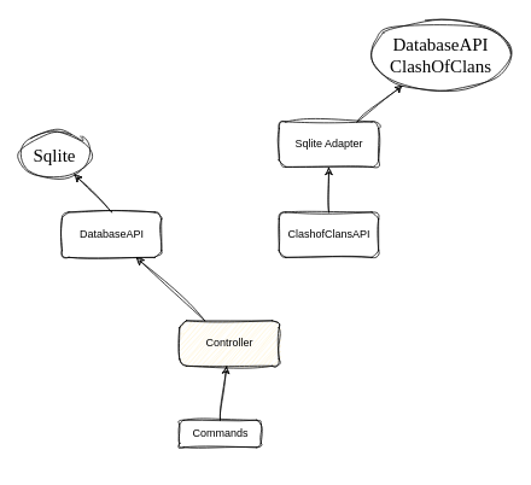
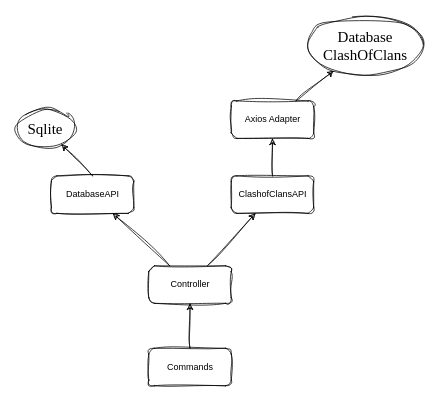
- <mxCell id="13" value="DatabaseAPI&lt;br&gt;ClashOfClans" style="ellipse;whiteSpace=wrap;html=1;rounded=1;sketch=1;hachureGap=4;jiggle=2;curveFitting=1;fontFamily=Architects Daughter;fontSource=https%3A%2F%2Ffonts.googleapis.com%2Fcss%3Ffamily%3DArchitects%2BDaughter;fontSize=20;" vertex="1" parent="1"><mxGeometry x="409" y="20" width="156" height="80" as="geometry" /></mxCell>
+ <mxCell id="13" value="Database&lt;br&gt;ClashOfClans" style="ellipse;whiteSpace=wrap;html=1;rounded=1;sketch=1;hachureGap=4;jiggle=2;curveFitting=1;fontFamily=Architects Daughter;fontSource=https%3A%2F%2Ffonts.googleapis.com%2Fcss%3Ffamily%3DArchitects%2BDaughter;fontSize=20;" vertex="1" parent="1"><mxGeometry x="409" y="20" width="156" height="80" as="geometry" /></mxCell>
- <mxCell id="2" value="Sqlite Adapter" style="html=1;rounded=1;sketch=1;curveFitting=1;jiggle=2;" vertex="1" parent="1"><mxGeometry x="308" y="134" width="110" height="50" as="geometry" /></mxCell>
+ <mxCell id="2" value="Axios Adapter" style="html=1;rounded=1;sketch=1;curveFitting=1;jiggle=2;" vertex="1" parent="1"><mxGeometry x="308" y="134" width="110" height="50" as="geometry" /></mxCell>
+ <mxCell id="11" style="edgeStyle=none;html=1;rounded=1;sketch=1;curveFitting=1;jiggle=2;" edge="1" parent="1" source="12" target="4"><mxGeometry relative="1" as="geometry" /></mxCell>
- <mxCell id="12" value="Controller" style="html=1;rounded=1;sketch=1;curveFitting=1;jiggle=2;fillColor=#fff2cc;" vertex="1" parent="1"><mxGeometry x="198" y="354" width="110" height="50" as="geometry" /></mxCell>
+ <mxCell id="12" value="Controller" style="html=1;rounded=1;sketch=1;curveFitting=1;jiggle=2;" vertex="1" parent="1"><mxGeometry x="198" y="354" width="110" height="50" as="geometry" /></mxCell>
- <mxCell id="9" value="Commands" style="html=1;rounded=1;sketch=1;curveFitting=1;jiggle=2;" vertex="1" parent="1"><mxGeometry x="198" y="464" width="90" height="30" as="geometry" /></mxCell>
+ <mxCell id="9" value="Commands" style="html=1;rounded=1;sketch=1;curveFitting=1;jiggle=2;" vertex="1" parent="1"><mxGeometry x="198" y="464" width="110" height="50" as="geometry" /></mxCell>
